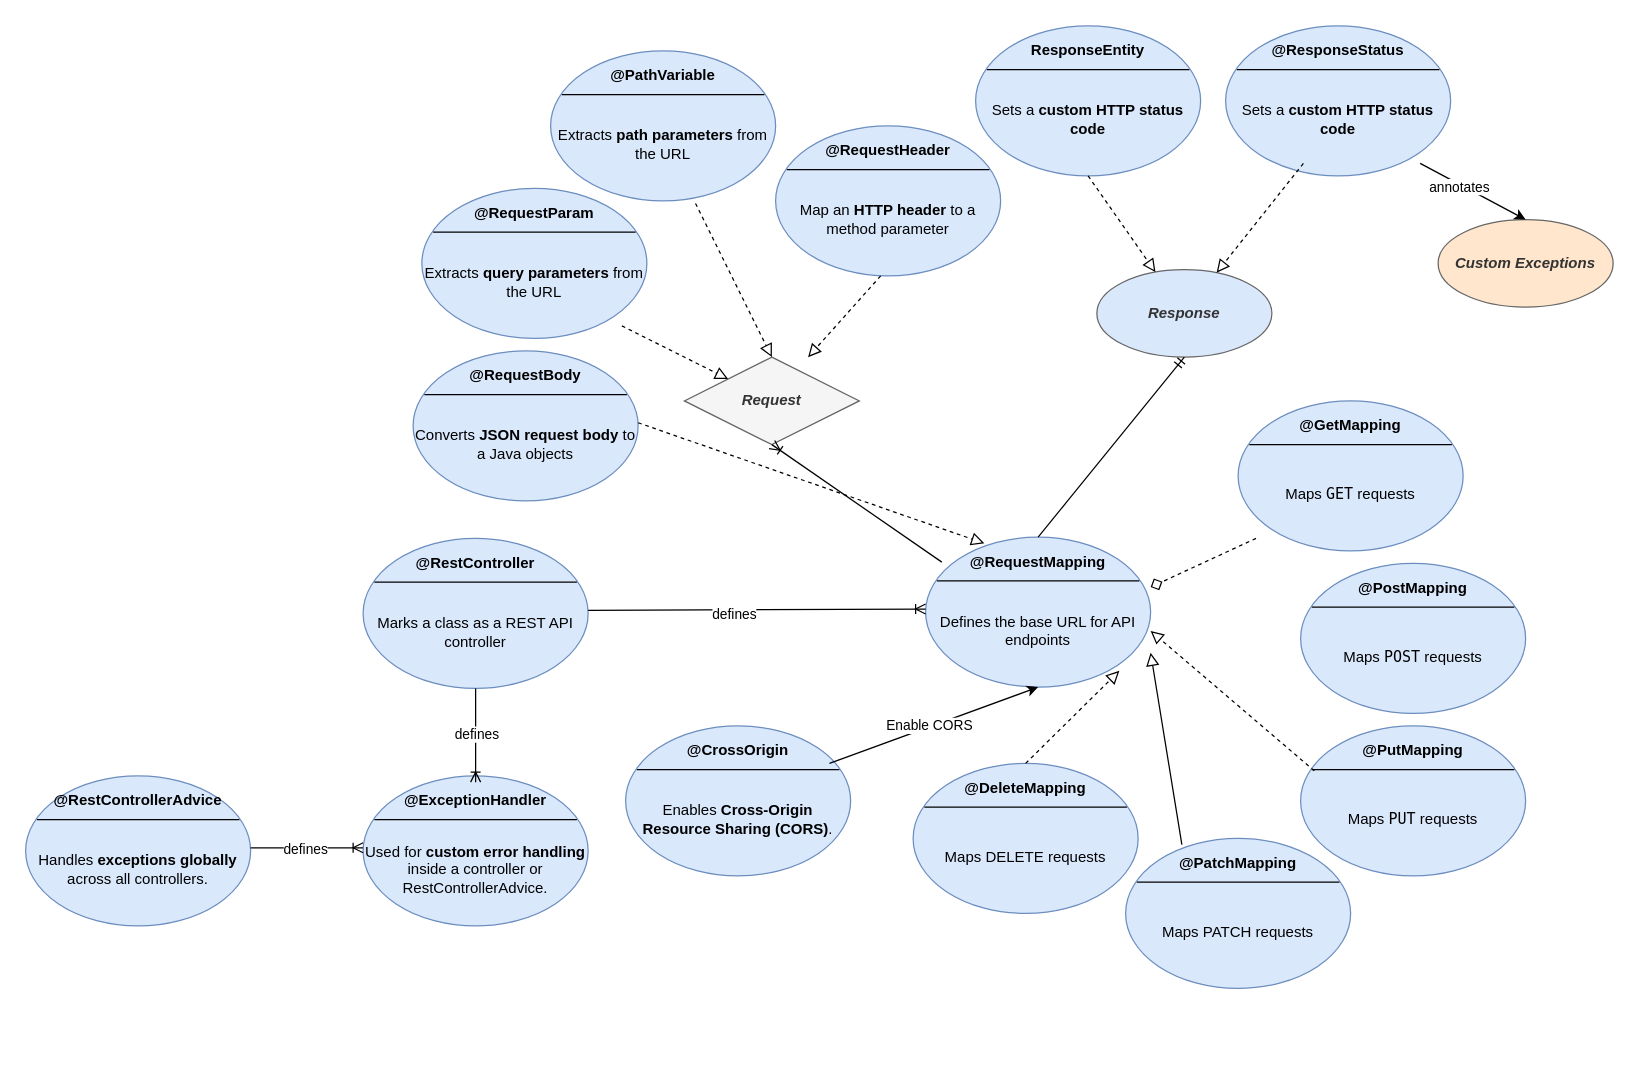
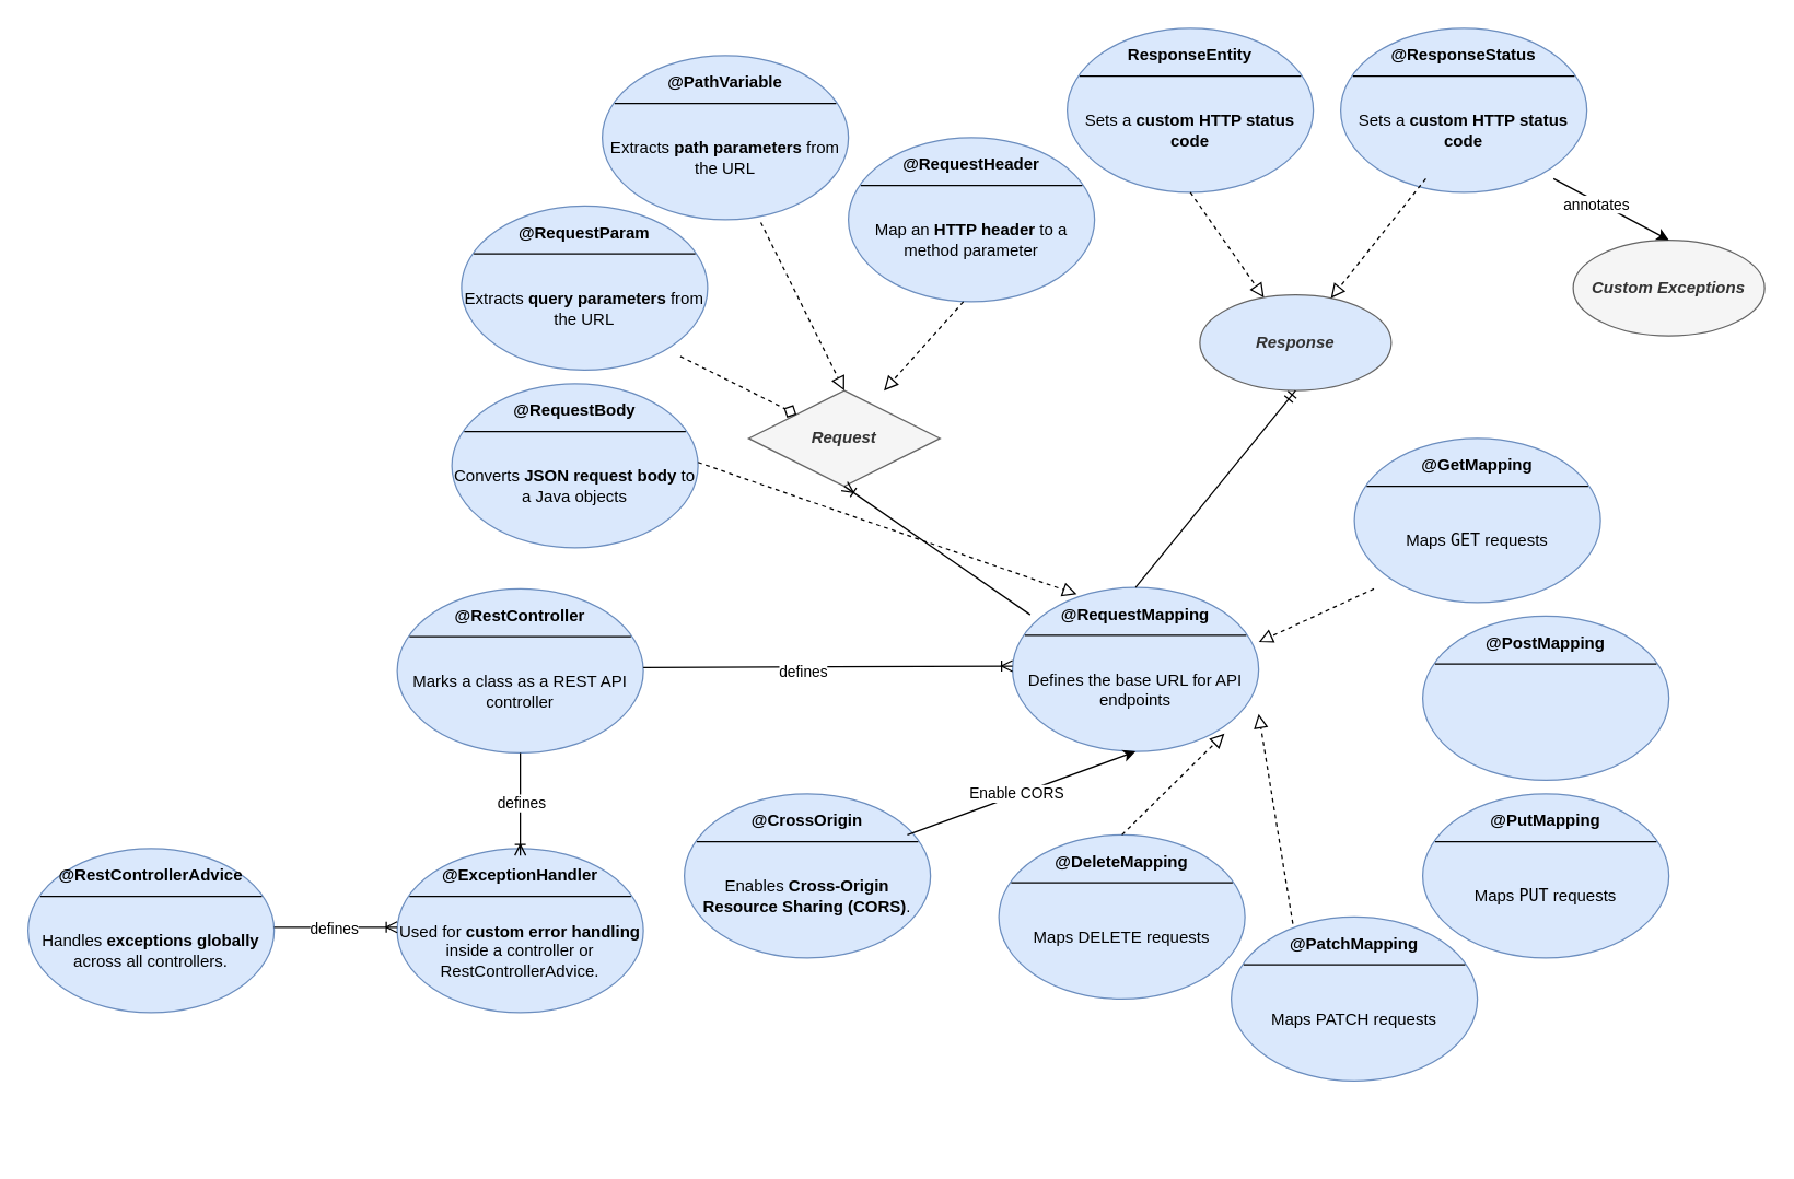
- <mxCell id="104" value="Custom Exceptions" style="ellipse;whiteSpace=wrap;html=1;fontStyle=3;fillColor=#ffe6cc;fontColor=#333333;strokeColor=#666666;" vertex="1" parent="1"><mxGeometry x="1150" y="175" width="140" height="70" as="geometry" /></mxCell>
+ <mxCell id="104" value="Custom Exceptions" style="ellipse;whiteSpace=wrap;html=1;fontStyle=3;fillColor=#f5f5f5;fontColor=#333333;strokeColor=#666666;" vertex="1" parent="1"><mxGeometry x="1150" y="175" width="140" height="70" as="geometry" /></mxCell>
- <mxCell id="56" value="" style="endArrow=block;startArrow=none;endFill=0;startFill=0;endSize=8;html=1;verticalAlign=bottom;dashed=1;labelBackgroundColor=none;rounded=0;" edge="1" parent="1" source="55" target="48"><mxGeometry width="160" relative="1" as="geometry"><mxPoint x="454" y="205" as="sourcePoint" /><mxPoint x="578" y="285" as="targetPoint" /></mxGeometry></mxCell>
+ <mxCell id="56" value="" style="endArrow=diamond;startArrow=none;endFill=0;startFill=0;endSize=8;html=1;verticalAlign=bottom;dashed=1;labelBackgroundColor=none;rounded=0;" edge="1" parent="1" source="55" target="48"><mxGeometry width="160" relative="1" as="geometry"><mxPoint x="454" y="205" as="sourcePoint" /><mxPoint x="578" y="285" as="targetPoint" /></mxGeometry></mxCell>
- <mxCell id="19" value="" style="endArrow=diamond;startArrow=none;endFill=0;startFill=0;endSize=8;html=1;verticalAlign=bottom;dashed=1;labelBackgroundColor=none;rounded=0;entryX=1;entryY=0;entryDx=0;entryDy=0;" edge="1" parent="1" source="18" target="6"><mxGeometry width="160" relative="1" as="geometry"><mxPoint x="770" y="160" as="sourcePoint" /><mxPoint x="930" y="160" as="targetPoint" /></mxGeometry></mxCell>
+ <mxCell id="19" value="" style="endArrow=block;startArrow=none;endFill=0;startFill=0;endSize=8;html=1;verticalAlign=bottom;dashed=1;labelBackgroundColor=none;rounded=0;entryX=1;entryY=0;entryDx=0;entryDy=0;" edge="1" parent="1" source="18" target="6"><mxGeometry width="160" relative="1" as="geometry"><mxPoint x="770" y="160" as="sourcePoint" /><mxPoint x="930" y="160" as="targetPoint" /></mxGeometry></mxCell>
- <mxCell id="24" value="Maps&amp;nbsp;&lt;code data-end=&quot;4952&quot; data-start=&quot;4947&quot;&gt;POST&lt;/code&gt;&amp;nbsp;requests" style="text;html=1;align=center;verticalAlign=middle;rotatable=0;fillColor=none;strokeColor=none;whiteSpace=wrap;container=0;" vertex="1" parent="20"><mxGeometry y="40" width="180" height="70" as="geometry" /></mxCell>
- <mxCell id="40" value="" style="endArrow=block;startArrow=none;endFill=0;startFill=0;endSize=8;html=1;verticalAlign=bottom;dashed=1;labelBackgroundColor=none;rounded=0;entryX=1;entryY=0.5;entryDx=0;entryDy=0;exitX=0.061;exitY=1.033;exitDx=0;exitDy=0;exitPerimeter=0;" edge="1" parent="1" source="27" target="6"><mxGeometry width="160" relative="1" as="geometry"><mxPoint x="950" y="480" as="sourcePoint" /><mxPoint x="857" y="520" as="targetPoint" /></mxGeometry></mxCell>
- <mxCell id="41" value="" style="endArrow=block;startArrow=none;endFill=0;startFill=0;endSize=8;html=1;verticalAlign=bottom;dashed=0;labelBackgroundColor=none;rounded=0;exitX=0.25;exitY=0;exitDx=0;exitDy=0;entryX=1;entryY=0.75;entryDx=0;entryDy=0;" edge="1" parent="1" source="32" target="6"><mxGeometry width="160" relative="1" as="geometry"><mxPoint x="1020" y="215" as="sourcePoint" /><mxPoint x="867" y="530" as="targetPoint" /></mxGeometry></mxCell>
+ <mxCell id="41" value="" style="endArrow=block;startArrow=none;endFill=0;startFill=0;endSize=8;html=1;verticalAlign=bottom;dashed=1;labelBackgroundColor=none;rounded=0;exitX=0.25;exitY=0;exitDx=0;exitDy=0;entryX=1;entryY=0.75;entryDx=0;entryDy=0;" edge="1" parent="1" source="32" target="6"><mxGeometry width="160" relative="1" as="geometry"><mxPoint x="1020" y="215" as="sourcePoint" /><mxPoint x="867" y="530" as="targetPoint" /></mxGeometry></mxCell>
